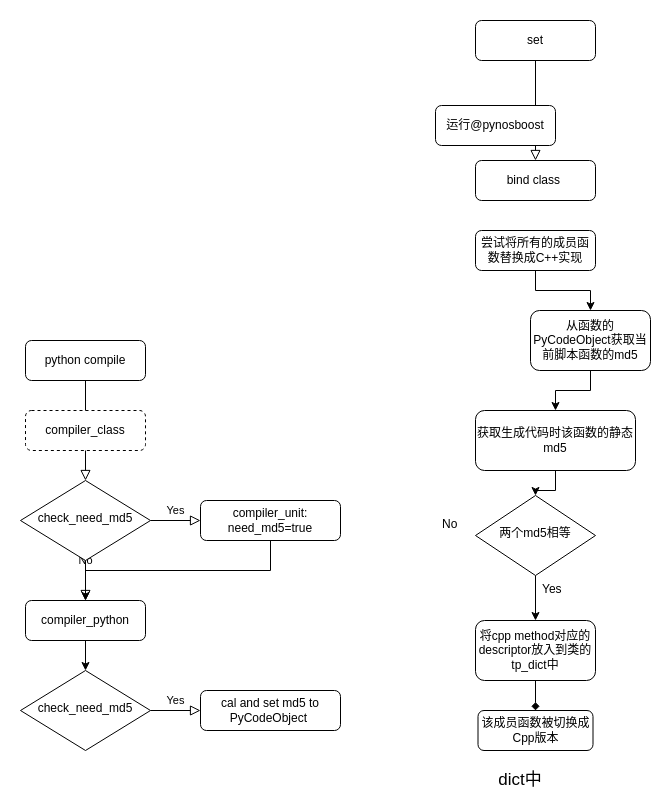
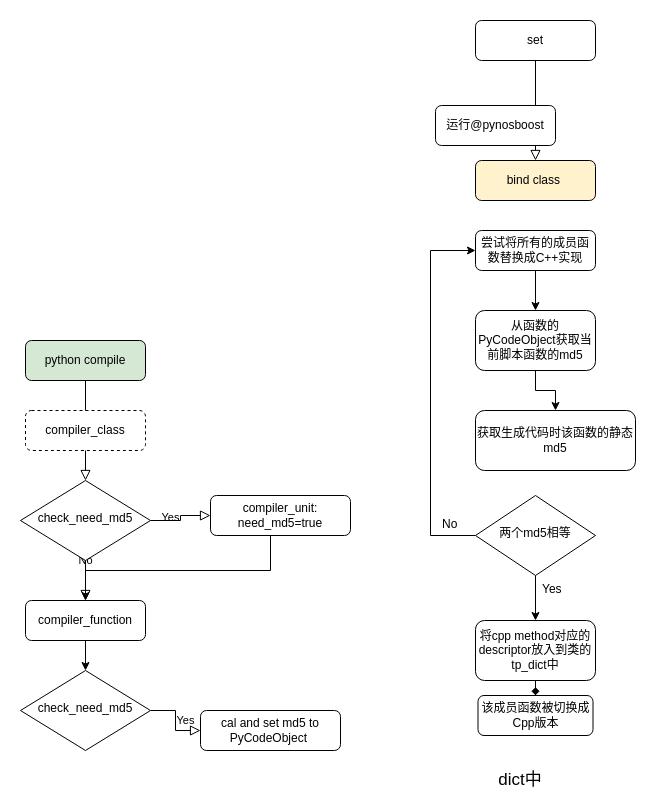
- <mxCell id="18" value="bind class&amp;nbsp;" style="rounded=1;whiteSpace=wrap;html=1;fontSize=12;glass=0;strokeWidth=1;shadow=0;" vertex="1" parent="1"><mxGeometry x="475" y="160" width="120" height="40" as="geometry" /></mxCell>
+ <mxCell id="18" value="bind class&amp;nbsp;" style="rounded=1;whiteSpace=wrap;html=1;fontSize=12;glass=0;strokeWidth=1;shadow=0;fillColor=#fff2cc;" vertex="1" parent="1"><mxGeometry x="475" y="160" width="120" height="40" as="geometry" /></mxCell>
- <mxCell id="22" value="从函数的PyCodeObject获取当前脚本函数的md5" style="whiteSpace=wrap;html=1;rounded=1;shadow=0;strokeWidth=1;glass=0;" vertex="1" parent="1"><mxGeometry x="530" y="310" width="120" height="60" as="geometry" /></mxCell>
+ <mxCell id="22" value="从函数的PyCodeObject获取当前脚本函数的md5" style="whiteSpace=wrap;html=1;rounded=1;shadow=0;strokeWidth=1;glass=0;" vertex="1" parent="1"><mxGeometry x="475" y="310" width="120" height="60" as="geometry" /></mxCell>
- <mxCell id="3" value="python compile" style="rounded=1;whiteSpace=wrap;html=1;fontSize=12;glass=0;strokeWidth=1;shadow=0;" parent="1" vertex="1"><mxGeometry x="25" y="340" width="120" height="40" as="geometry" /></mxCell>
+ <mxCell id="3" value="python compile" style="rounded=1;whiteSpace=wrap;html=1;fontSize=12;glass=0;strokeWidth=1;shadow=0;fillColor=#d5e8d4;" parent="1" vertex="1"><mxGeometry x="25" y="340" width="120" height="40" as="geometry" /></mxCell>
+ <mxCell id="25" style="edgeStyle=orthogonalEdgeStyle;rounded=0;orthogonalLoop=1;jettySize=auto;html=1;entryX=0;entryY=0.5;entryDx=0;entryDy=0;exitX=0;exitY=0.5;exitDx=0;exitDy=0;" edge="1" parent="1" source="27" target="20"><mxGeometry relative="1" as="geometry"><Array as="points"><mxPoint x="430" y="535" /><mxPoint x="430" y="250" /></Array></mxGeometry></mxCell>
- <mxCell id="23" value="" style="edgeStyle=orthogonalEdgeStyle;rounded=0;orthogonalLoop=1;jettySize=auto;html=1;" edge="1" parent="1" source="24" target="27"><mxGeometry relative="1" as="geometry" /></mxCell>
- <mxCell id="8" value="compiler_unit:&lt;br&gt;need_md5=true" style="rounded=1;whiteSpace=wrap;html=1;fontSize=12;glass=0;strokeWidth=1;shadow=0;" parent="1" vertex="1"><mxGeometry x="200" y="500" width="140" height="40" as="geometry" /></mxCell>
+ <mxCell id="8" value="compiler_unit:&lt;br&gt;need_md5=true" style="rounded=1;whiteSpace=wrap;html=1;fontSize=12;glass=0;strokeWidth=1;shadow=0;" parent="1" vertex="1"><mxGeometry x="210" y="495" width="140" height="40" as="geometry" /></mxCell>
- <mxCell id="14" value="compiler_python" style="rounded=1;whiteSpace=wrap;html=1;fontSize=12;glass=0;strokeWidth=1;shadow=0;" vertex="1" parent="1"><mxGeometry x="25" y="600" width="120" height="40" as="geometry" /></mxCell>
+ <mxCell id="14" value="compiler_function" style="rounded=1;whiteSpace=wrap;html=1;fontSize=12;glass=0;strokeWidth=1;shadow=0;" vertex="1" parent="1"><mxGeometry x="25" y="600" width="120" height="40" as="geometry" /></mxCell>
- <mxCell id="12" value="cal and set md5 to PyCodeObject&amp;nbsp;" style="rounded=1;whiteSpace=wrap;html=1;fontSize=12;glass=0;strokeWidth=1;shadow=0;" vertex="1" parent="1"><mxGeometry x="200" y="690" width="140" height="40" as="geometry" /></mxCell>
+ <mxCell id="12" value="cal and set md5 to PyCodeObject&amp;nbsp;" style="rounded=1;whiteSpace=wrap;html=1;fontSize=12;glass=0;strokeWidth=1;shadow=0;" vertex="1" parent="1"><mxGeometry x="200" y="710" width="140" height="40" as="geometry" /></mxCell>
- <mxCell id="32" value="该成员函数被切换成Cpp版本" style="whiteSpace=wrap;html=1;rounded=1;shadow=0;strokeWidth=1;glass=0;" vertex="1" parent="1"><mxGeometry x="477.5" y="710" width="115" height="40" as="geometry" /></mxCell>
+ <mxCell id="32" value="该成员函数被切换成Cpp版本" style="whiteSpace=wrap;html=1;rounded=1;shadow=0;strokeWidth=1;glass=0;" vertex="1" parent="1"><mxGeometry x="477.5" y="695" width="115" height="40" as="geometry" /></mxCell>
